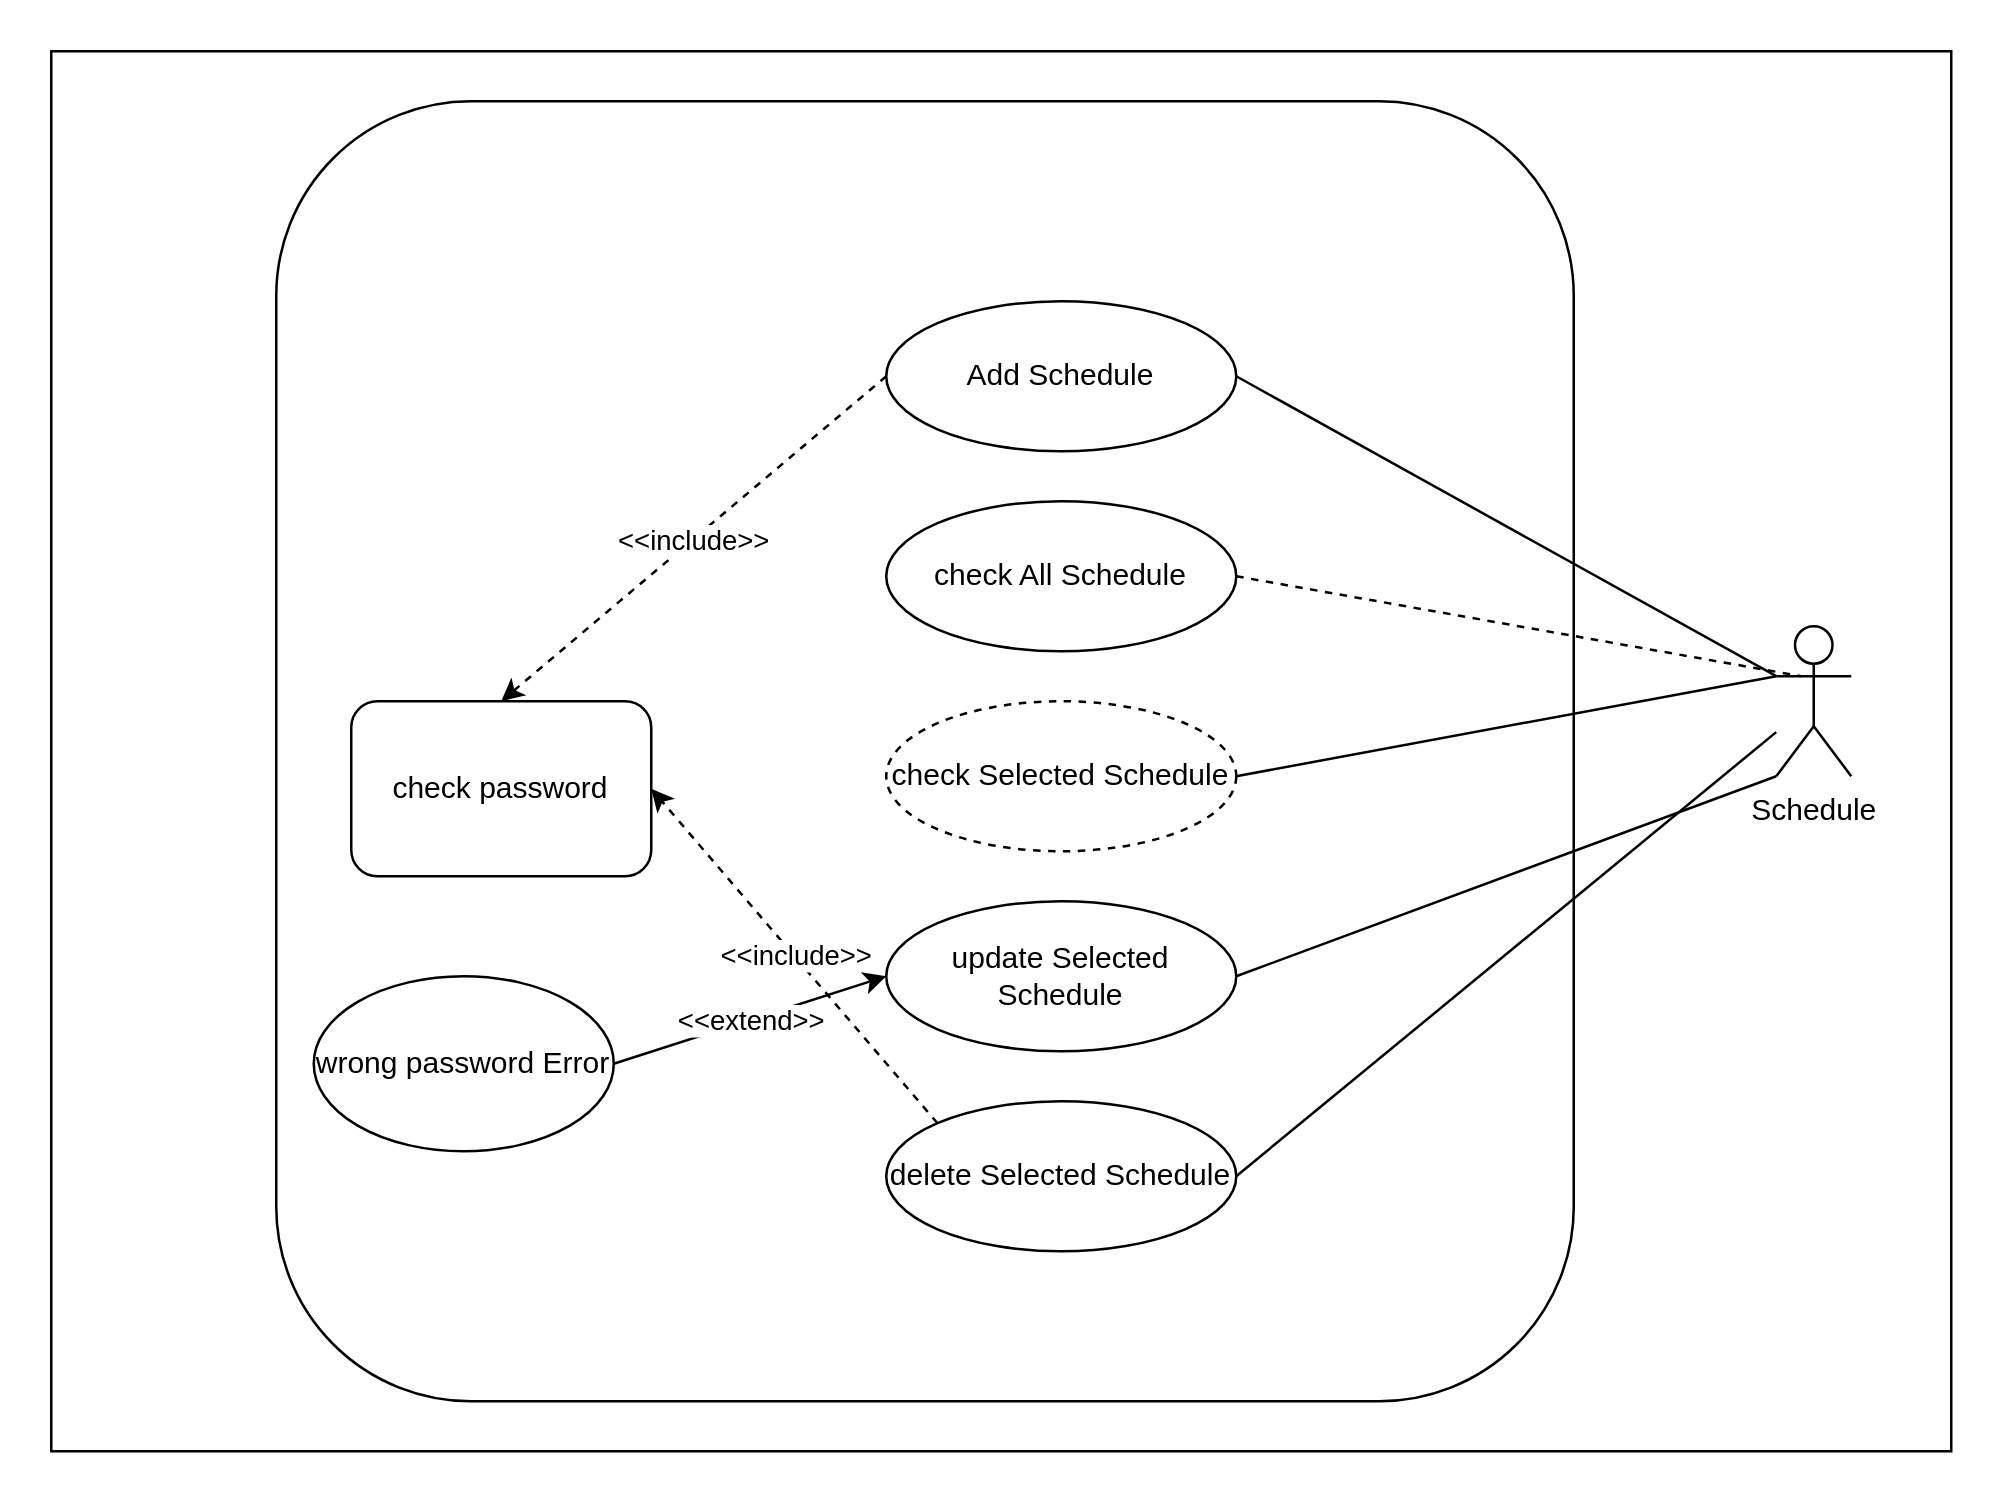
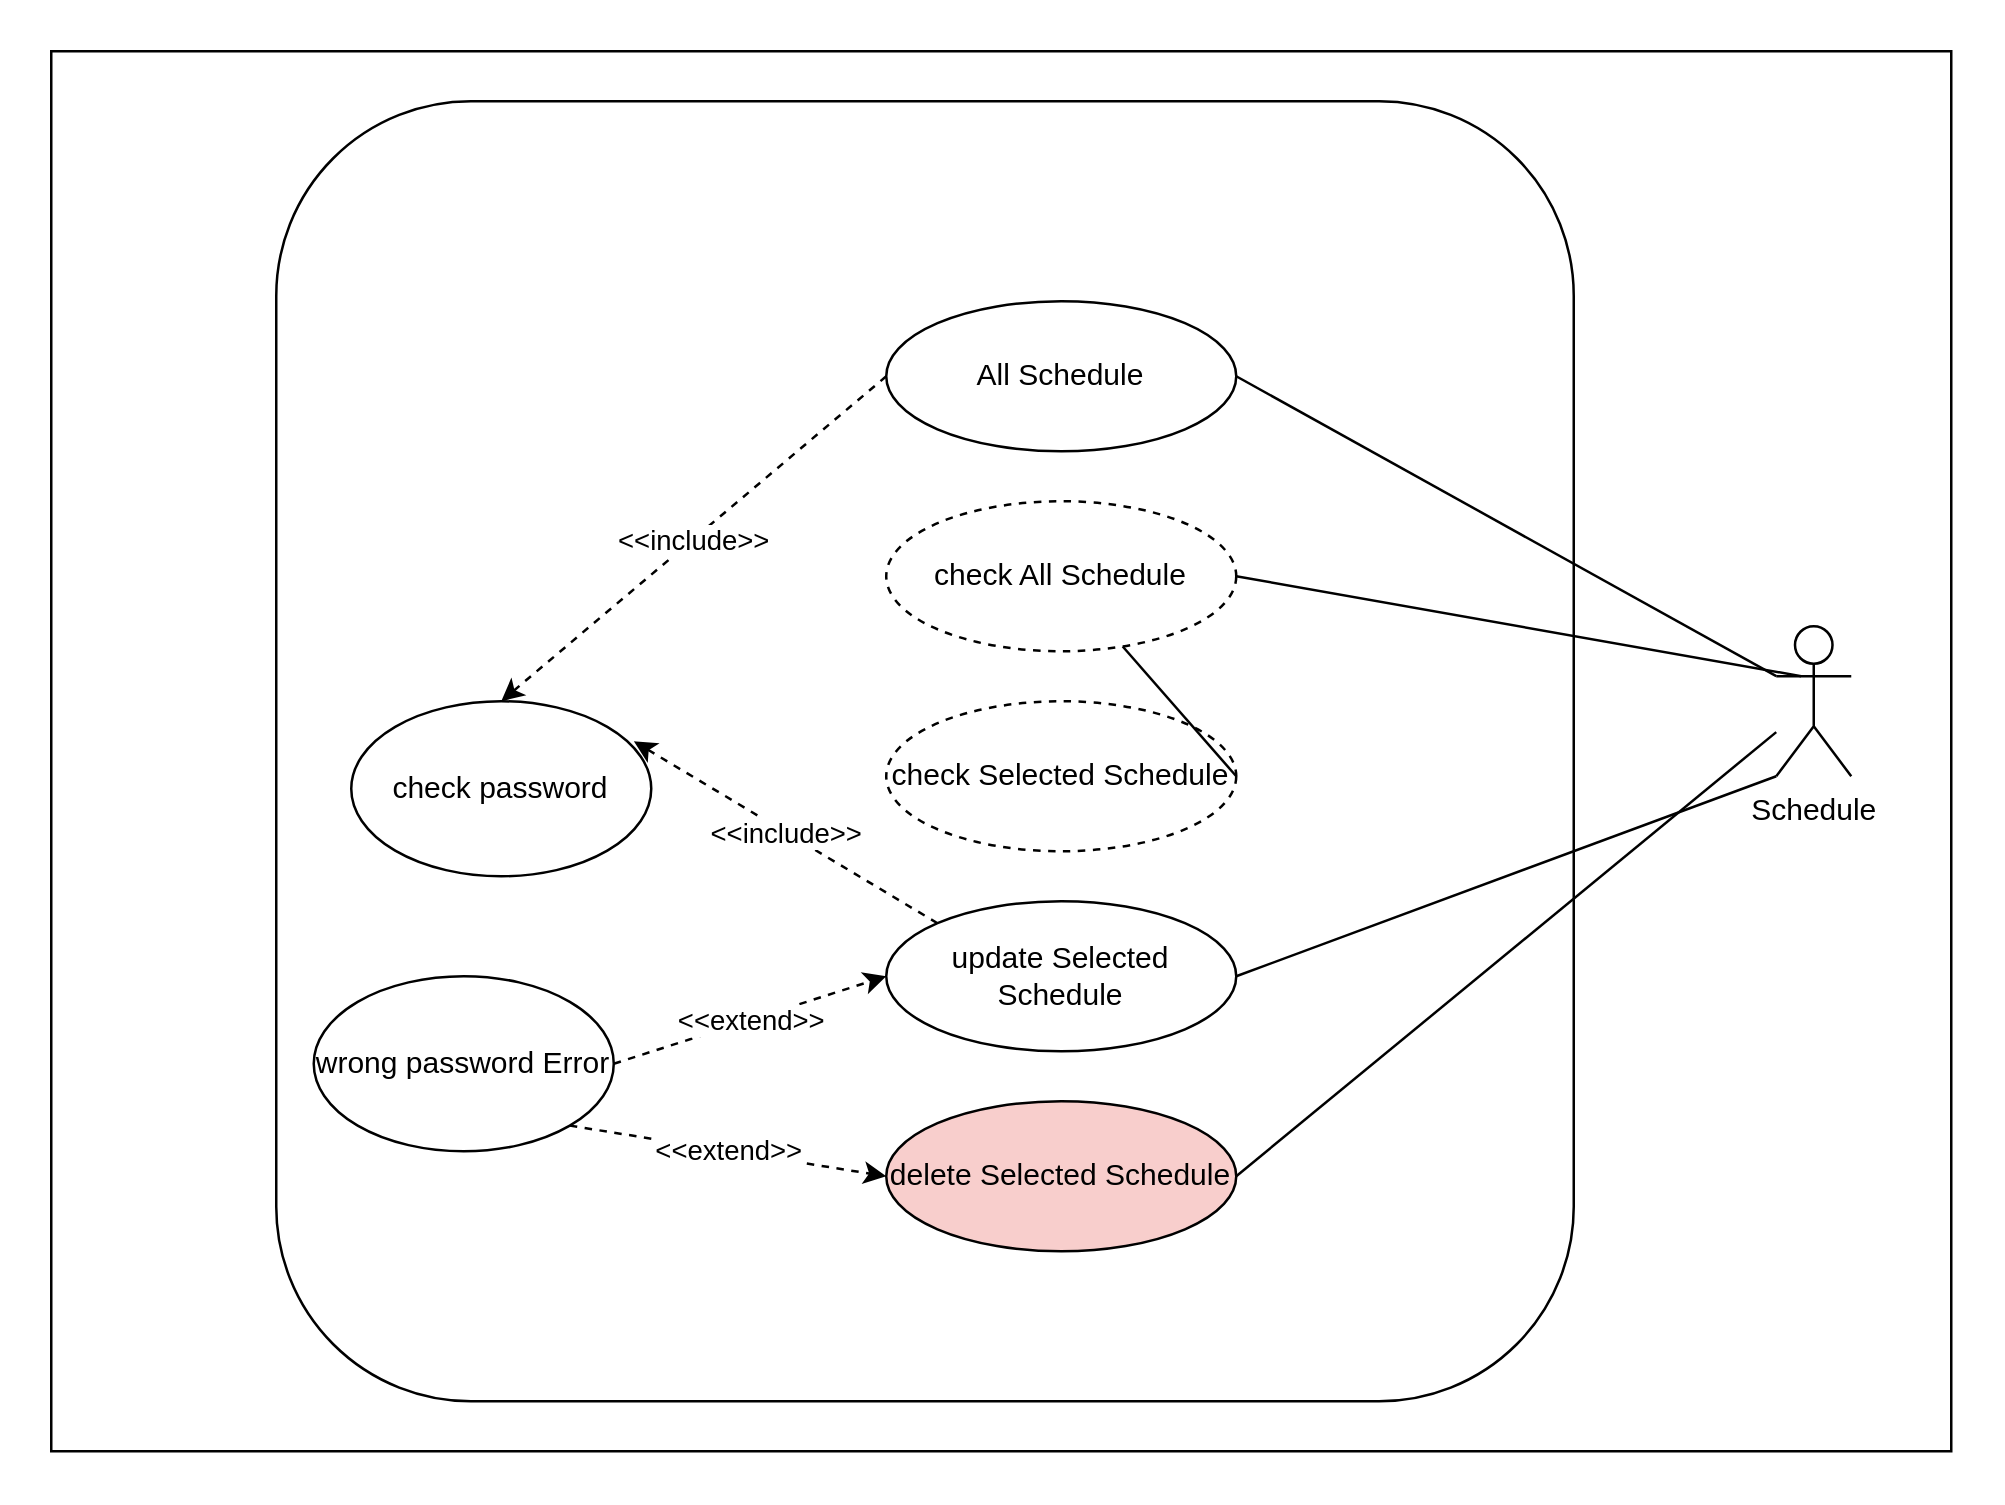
- <mxCell id="7" value="Add Schedule" style="ellipse;whiteSpace=wrap;html=1;" parent="1" vertex="1"><mxGeometry x="354" y="120" width="140" height="60" as="geometry" /></mxCell>
+ <mxCell id="7" value="All Schedule" style="ellipse;whiteSpace=wrap;html=1;" parent="1" vertex="1"><mxGeometry x="354" y="120" width="140" height="60" as="geometry" /></mxCell>
- <mxCell id="4" value="check All Schedule" style="ellipse;whiteSpace=wrap;html=1;" parent="1" vertex="1"><mxGeometry x="354" y="200" width="140" height="60" as="geometry" /></mxCell>
+ <mxCell id="4" value="check All Schedule" style="ellipse;whiteSpace=wrap;html=1;dashed=1;" parent="1" vertex="1"><mxGeometry x="354" y="200" width="140" height="60" as="geometry" /></mxCell>
- <mxCell id="11" value="" style="endArrow=none;html=1;rounded=0;exitX=1;exitY=0.5;exitDx=0;exitDy=0;entryX=0.333;entryY=0.333;entryDx=0;entryDy=0;entryPerimeter=0;dashed=1;" parent="1" source="4" target="9" edge="1"><mxGeometry width="50" height="50" relative="1" as="geometry"><mxPoint x="504" y="160" as="sourcePoint" /><mxPoint x="720" y="280" as="targetPoint" /></mxGeometry></mxCell>
+ <mxCell id="11" value="" style="endArrow=none;html=1;rounded=0;exitX=1;exitY=0.5;exitDx=0;exitDy=0;entryX=0.333;entryY=0.333;entryDx=0;entryDy=0;entryPerimeter=0;" parent="1" source="4" target="9" edge="1"><mxGeometry width="50" height="50" relative="1" as="geometry"><mxPoint x="504" y="160" as="sourcePoint" /><mxPoint x="720" y="280" as="targetPoint" /></mxGeometry></mxCell>
- <mxCell id="12" value="" style="endArrow=none;html=1;rounded=0;exitX=1;exitY=0.5;exitDx=0;exitDy=0;entryX=0;entryY=0.333;entryDx=0;entryDy=0;entryPerimeter=0;" parent="1" source="5" target="9" edge="1"><mxGeometry width="50" height="50" relative="1" as="geometry"><mxPoint x="504" y="240" as="sourcePoint" /><mxPoint x="720" y="287" as="targetPoint" /></mxGeometry></mxCell>
+ <mxCell id="12" value="" style="endArrow=none;html=1;rounded=0;exitX=1;exitY=0.5;exitDx=0;exitDy=0;" parent="1" source="5" target="4" edge="1"><mxGeometry width="50" height="50" relative="1" as="geometry"><mxPoint x="504" y="240" as="sourcePoint" /><mxPoint x="720" y="287" as="targetPoint" /></mxGeometry></mxCell>
- <mxCell id="15" value="check password" style="whiteSpace=wrap;html=1;rounded=1;" vertex="1" parent="1"><mxGeometry x="140" y="280" width="120" height="70" as="geometry" /></mxCell>
+ <mxCell id="15" value="check password" style="ellipse;whiteSpace=wrap;html=1;" vertex="1" parent="1"><mxGeometry x="140" y="280" width="120" height="70" as="geometry" /></mxCell>
- <mxCell id="18" value="" style="endArrow=classic;html=1;rounded=0;dashed=1;exitX=0;exitY=0;exitDx=0;exitDy=0;entryX=1;entryY=0.5;entryDx=0;entryDy=0;" edge="1" parent="1" source="8" target="15"><mxGeometry x="0.141" y="-48" relative="1" as="geometry"><mxPoint x="354" y="475" as="sourcePoint" /><mxPoint x="260" y="340" as="targetPoint" /><Array as="points" /><mxPoint as="offset" /></mxGeometry></mxCell>
- <mxCell id="19" value="&amp;lt;&amp;lt;include&amp;gt;&amp;gt;" style="edgeLabel;resizable=0;html=1;;align=center;verticalAlign=middle;" connectable="0" vertex="1" parent="18"><mxGeometry relative="1" as="geometry" /></mxCell>
+ <mxCell id="16" value="" style="endArrow=classic;html=1;rounded=0;dashed=1;exitX=0;exitY=0;exitDx=0;exitDy=0;entryX=0.942;entryY=0.229;entryDx=0;entryDy=0;entryPerimeter=0;" edge="1" parent="1" source="6" target="15"><mxGeometry x="0.141" y="-48" relative="1" as="geometry"><mxPoint x="272.292" y="310.003" as="sourcePoint" /><mxPoint x="127.71" y="348.334" as="targetPoint" /><Array as="points" /><mxPoint as="offset" /></mxGeometry></mxCell>
+ <mxCell id="17" value="&amp;lt;&amp;lt;include&amp;gt;&amp;gt;" style="edgeLabel;resizable=0;html=1;;align=center;verticalAlign=middle;" connectable="0" vertex="1" parent="16"><mxGeometry relative="1" as="geometry" /></mxCell>
- <mxCell id="23" value="" style="endArrow=classic;html=1;rounded=0;dashed=0;entryX=0;entryY=0.5;entryDx=0;entryDy=0;exitX=1;exitY=0.5;exitDx=0;exitDy=0;" edge="1" parent="1" source="20" target="6"><mxGeometry x="0.141" y="-48" relative="1" as="geometry"><mxPoint x="170" y="370" as="sourcePoint" /><mxPoint x="282" y="390" as="targetPoint" /><Array as="points" /><mxPoint as="offset" /></mxGeometry></mxCell>
+ <mxCell id="23" value="" style="endArrow=classic;html=1;rounded=0;dashed=1;entryX=0;entryY=0.5;entryDx=0;entryDy=0;exitX=1;exitY=0.5;exitDx=0;exitDy=0;" edge="1" parent="1" source="20" target="6"><mxGeometry x="0.141" y="-48" relative="1" as="geometry"><mxPoint x="170" y="370" as="sourcePoint" /><mxPoint x="282" y="390" as="targetPoint" /><Array as="points" /><mxPoint as="offset" /></mxGeometry></mxCell>
+ <mxCell id="21" value="" style="endArrow=classic;html=1;rounded=0;dashed=1;exitX=1;exitY=1;exitDx=0;exitDy=0;entryX=0;entryY=0.5;entryDx=0;entryDy=0;" edge="1" parent="1" source="20" target="8"><mxGeometry x="0.141" y="-48" relative="1" as="geometry"><mxPoint x="230" y="520" as="sourcePoint" /><mxPoint x="324" y="340" as="targetPoint" /><Array as="points" /><mxPoint as="offset" /></mxGeometry></mxCell>
+ <mxCell id="22" value="&amp;lt;&amp;lt;extend&amp;gt;&amp;gt;" style="edgeLabel;resizable=0;html=1;;align=center;verticalAlign=middle;" connectable="0" vertex="1" parent="21"><mxGeometry relative="1" as="geometry" /></mxCell>
- <mxCell id="8" value="delete Selected Schedule" style="ellipse;whiteSpace=wrap;html=1;" parent="1" vertex="1"><mxGeometry x="354" y="440" width="140" height="60" as="geometry" /></mxCell>
+ <mxCell id="8" value="delete Selected Schedule" style="ellipse;whiteSpace=wrap;html=1;fillColor=#f8cecc;" parent="1" vertex="1"><mxGeometry x="354" y="440" width="140" height="60" as="geometry" /></mxCell>
